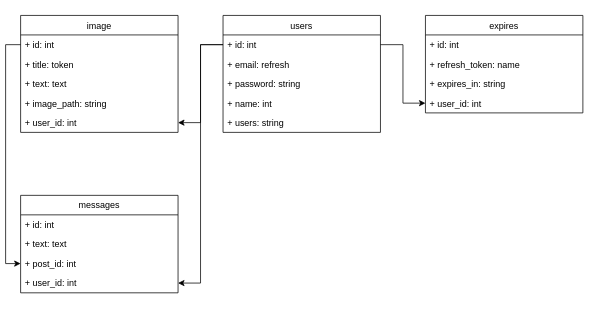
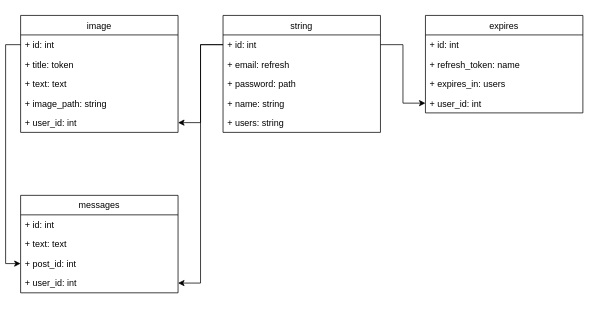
- <mxCell id="8" value="users" style="swimlane;fontStyle=0;childLayout=stackLayout;horizontal=1;startSize=26;fillColor=none;horizontalStack=0;resizeParent=1;resizeParentMax=0;resizeLast=0;collapsible=1;marginBottom=0;" vertex="1" parent="1"><mxGeometry x="290" y="20" width="210" height="156" as="geometry" /></mxCell>
+ <mxCell id="8" value="string" style="swimlane;fontStyle=0;childLayout=stackLayout;horizontal=1;startSize=26;fillColor=none;horizontalStack=0;resizeParent=1;resizeParentMax=0;resizeLast=0;collapsible=1;marginBottom=0;" vertex="1" parent="1"><mxGeometry x="290" y="20" width="210" height="156" as="geometry" /></mxCell>
- <mxCell id="11" value="+ password: string" style="text;strokeColor=none;fillColor=none;align=left;verticalAlign=top;spacingLeft=4;spacingRight=4;overflow=hidden;rotatable=0;points=[[0,0.5],[1,0.5]];portConstraint=eastwest;" vertex="1" parent="8"><mxGeometry y="78" width="210" height="26" as="geometry" /></mxCell>
+ <mxCell id="11" value="+ password: path" style="text;strokeColor=none;fillColor=none;align=left;verticalAlign=top;spacingLeft=4;spacingRight=4;overflow=hidden;rotatable=0;points=[[0,0.5],[1,0.5]];portConstraint=eastwest;" vertex="1" parent="8"><mxGeometry y="78" width="210" height="26" as="geometry" /></mxCell>
- <mxCell id="22" value="+ expires_in: string" style="text;strokeColor=none;fillColor=none;align=left;verticalAlign=top;spacingLeft=4;spacingRight=4;overflow=hidden;rotatable=0;points=[[0,0.5],[1,0.5]];portConstraint=eastwest;" vertex="1" parent="19"><mxGeometry y="78" width="210" height="26" as="geometry" /></mxCell>
+ <mxCell id="22" value="+ expires_in: users" style="text;strokeColor=none;fillColor=none;align=left;verticalAlign=top;spacingLeft=4;spacingRight=4;overflow=hidden;rotatable=0;points=[[0,0.5],[1,0.5]];portConstraint=eastwest;" vertex="1" parent="19"><mxGeometry y="78" width="210" height="26" as="geometry" /></mxCell>
- <mxCell id="12" value="+ name: int" style="text;strokeColor=none;fillColor=none;align=left;verticalAlign=top;spacingLeft=4;spacingRight=4;overflow=hidden;rotatable=0;points=[[0,0.5],[1,0.5]];portConstraint=eastwest;" vertex="1" parent="8"><mxGeometry y="104" width="210" height="26" as="geometry" /></mxCell>
+ <mxCell id="12" value="+ name: string" style="text;strokeColor=none;fillColor=none;align=left;verticalAlign=top;spacingLeft=4;spacingRight=4;overflow=hidden;rotatable=0;points=[[0,0.5],[1,0.5]];portConstraint=eastwest;" vertex="1" parent="8"><mxGeometry y="104" width="210" height="26" as="geometry" /></mxCell>
